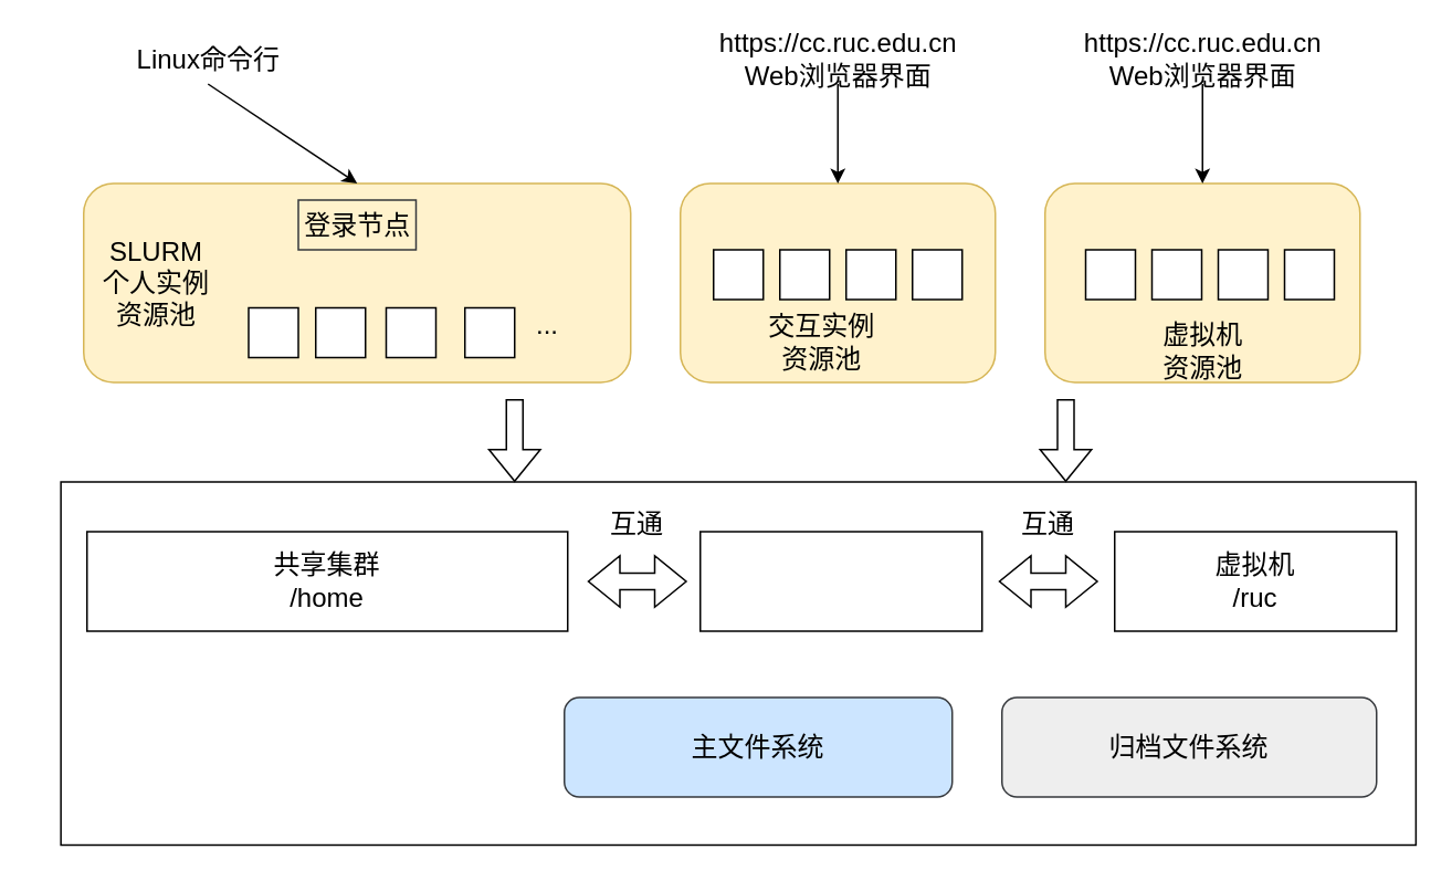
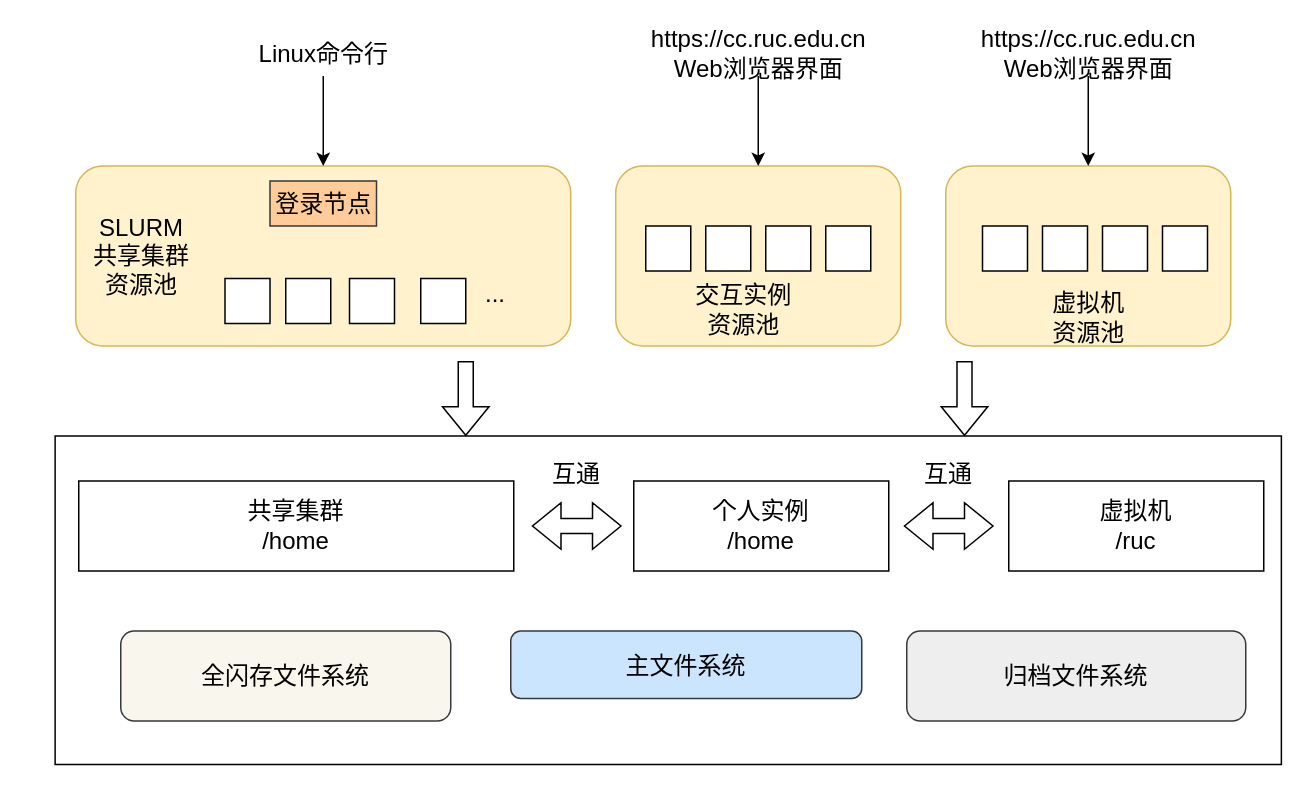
- <mxCell id="10" value="Linux命令行" style="text;html=1;strokeColor=none;fillColor=none;align=center;verticalAlign=middle;whiteSpace=wrap;rounded=0;fontSize=16;" vertex="1" parent="1"><mxGeometry x="77.5" y="20" width="95" height="30" as="geometry" /></mxCell>
+ <mxCell id="10" value="Linux命令行" style="text;html=1;strokeColor=none;fillColor=none;align=center;verticalAlign=middle;whiteSpace=wrap;rounded=0;fontSize=16;" vertex="1" parent="1"><mxGeometry x="167.5" y="20" width="95" height="30" as="geometry" /></mxCell>
- <mxCell id="15" value="登录节点" style="rounded=0;whiteSpace=wrap;html=1;fontSize=16;fillColor=#fff2cc;strokeColor=#36393d;" vertex="1" parent="1"><mxGeometry x="179.5" y="120" width="71" height="30" as="geometry" /></mxCell>
+ <mxCell id="15" value="登录节点" style="rounded=0;whiteSpace=wrap;html=1;fontSize=16;fillColor=#ffcc99;strokeColor=#36393d;" vertex="1" parent="1"><mxGeometry x="179.5" y="120" width="71" height="30" as="geometry" /></mxCell>
- <mxCell id="5" value="SLURM&lt;br&gt;个人实例&lt;br style=&quot;font-size: 16px;&quot;&gt;资源池" style="text;html=1;strokeColor=none;fillColor=none;align=center;verticalAlign=middle;whiteSpace=wrap;rounded=0;fontSize=16;" vertex="1" parent="1"><mxGeometry x="20" y="155" width="147.5" height="30" as="geometry" /></mxCell>
+ <mxCell id="5" value="SLURM&lt;br&gt;共享集群&lt;br style=&quot;font-size: 16px;&quot;&gt;资源池" style="text;html=1;strokeColor=none;fillColor=none;align=center;verticalAlign=middle;whiteSpace=wrap;rounded=0;fontSize=16;" vertex="1" parent="1"><mxGeometry x="20" y="155" width="147.5" height="30" as="geometry" /></mxCell>
+ <mxCell id="28" value="个人实例&lt;br&gt;/home" style="text;html=1;strokeColor=none;fillColor=none;align=center;verticalAlign=middle;whiteSpace=wrap;rounded=0;fontSize=16;" vertex="1" parent="1"><mxGeometry x="462" y="335" width="90" height="30" as="geometry" /></mxCell>
+ <mxCell id="7" value="全闪存文件系统" style="rounded=1;whiteSpace=wrap;html=1;fontSize=16;fillColor=#f9f7ed;strokeColor=#36393d;" vertex="1" parent="1"><mxGeometry x="80" y="420" width="220" height="60" as="geometry" /></mxCell>
- <mxCell id="8" value="主文件系统" style="rounded=1;whiteSpace=wrap;html=1;fontSize=16;fillColor=#cce5ff;strokeColor=#36393d;" vertex="1" parent="1"><mxGeometry x="340" y="420" width="234" height="60" as="geometry" /></mxCell>
+ <mxCell id="8" value="主文件系统" style="rounded=1;whiteSpace=wrap;html=1;fontSize=16;fillColor=#cce5ff;strokeColor=#36393d;" vertex="1" parent="1"><mxGeometry x="340" y="420" width="234" height="45" as="geometry" /></mxCell>
